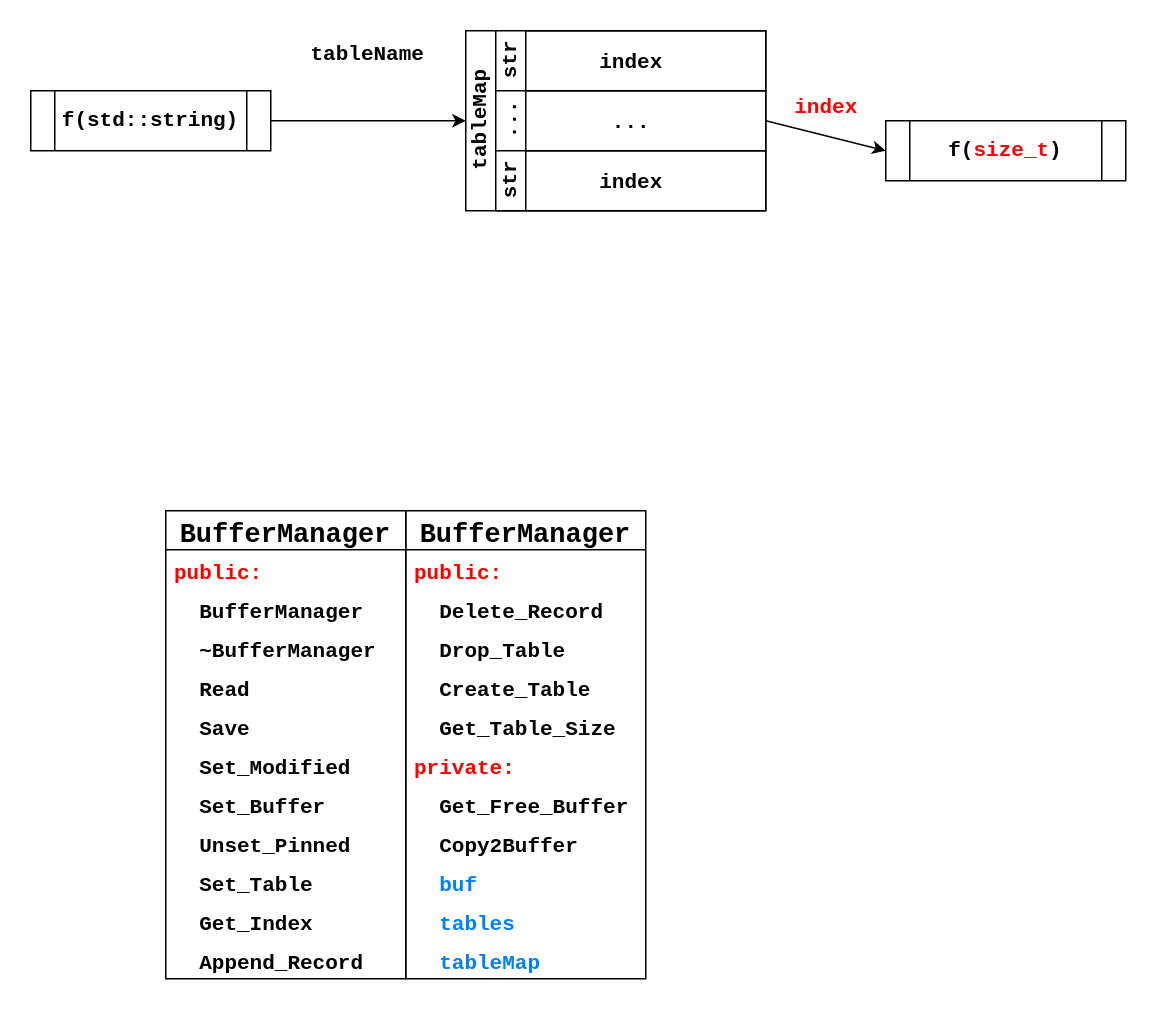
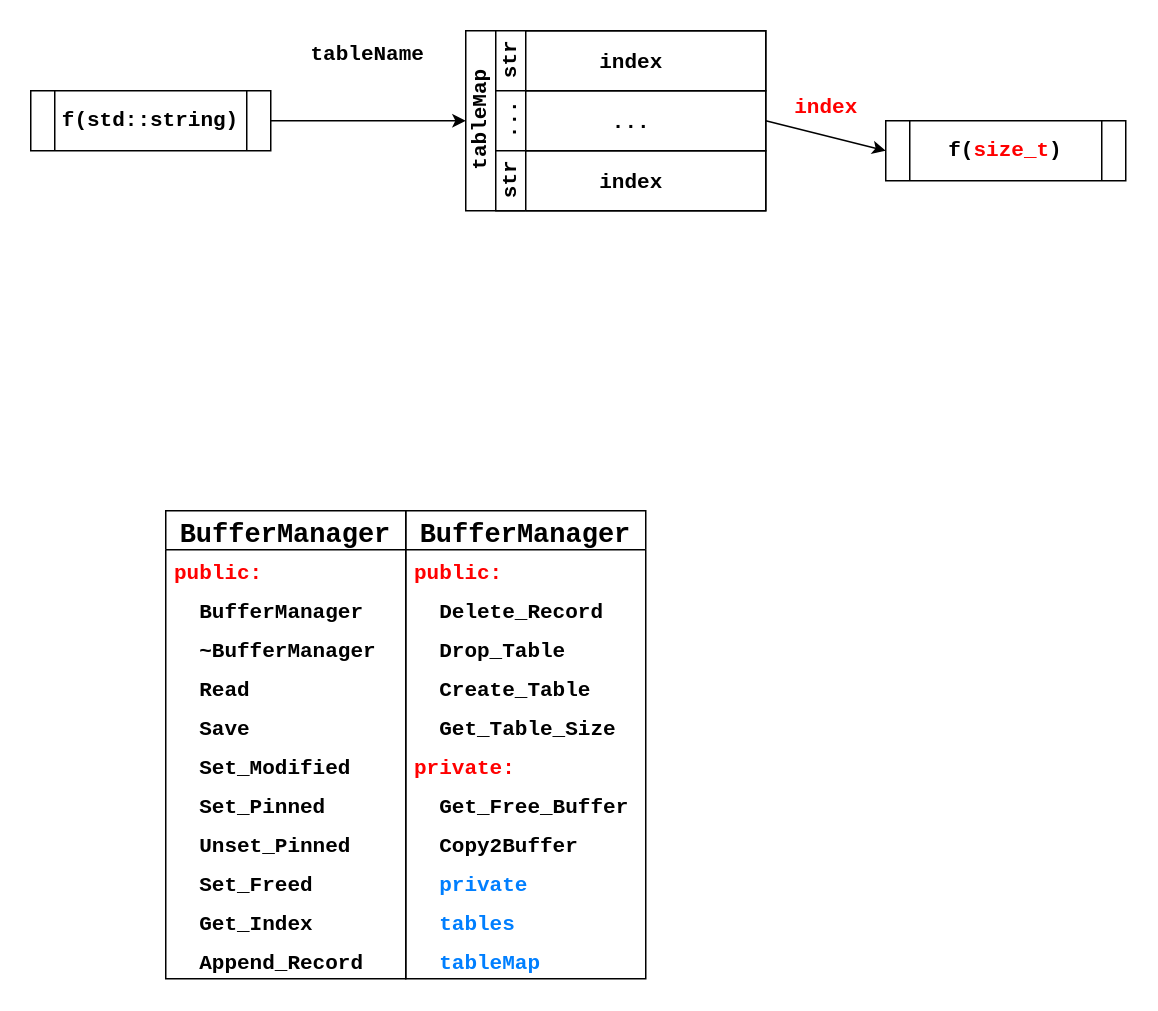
- <mxCell id="22" value="  Set_Buffer" style="text;strokeColor=none;fillColor=none;align=left;verticalAlign=top;spacingLeft=4;spacingRight=4;overflow=hidden;rotatable=0;points=[[0,0.5],[1,0.5]];portConstraint=eastwest;fontSize=14;fontFamily=Courier New;fontStyle=1" parent="15" vertex="1"><mxGeometry y="182" width="160" height="26" as="geometry" /></mxCell>
+ <mxCell id="22" value="  Set_Pinned" style="text;strokeColor=none;fillColor=none;align=left;verticalAlign=top;spacingLeft=4;spacingRight=4;overflow=hidden;rotatable=0;points=[[0,0.5],[1,0.5]];portConstraint=eastwest;fontSize=14;fontFamily=Courier New;fontStyle=1" parent="15" vertex="1"><mxGeometry y="182" width="160" height="26" as="geometry" /></mxCell>
- <mxCell id="24" value="  Set_Table" style="text;strokeColor=none;fillColor=none;align=left;verticalAlign=top;spacingLeft=4;spacingRight=4;overflow=hidden;rotatable=0;points=[[0,0.5],[1,0.5]];portConstraint=eastwest;fontSize=14;fontFamily=Courier New;fontStyle=1" parent="15" vertex="1"><mxGeometry y="234" width="160" height="26" as="geometry" /></mxCell>
+ <mxCell id="24" value="  Set_Freed" style="text;strokeColor=none;fillColor=none;align=left;verticalAlign=top;spacingLeft=4;spacingRight=4;overflow=hidden;rotatable=0;points=[[0,0.5],[1,0.5]];portConstraint=eastwest;fontSize=14;fontFamily=Courier New;fontStyle=1" parent="15" vertex="1"><mxGeometry y="234" width="160" height="26" as="geometry" /></mxCell>
- <mxCell id="36" value="  buf" style="text;strokeColor=none;fillColor=none;align=left;verticalAlign=top;spacingLeft=4;spacingRight=4;overflow=hidden;rotatable=0;points=[[0,0.5],[1,0.5]];portConstraint=eastwest;fontSize=14;fontFamily=Courier New;fontStyle=1;fontColor=#007FFF;" parent="27" vertex="1"><mxGeometry y="234" width="160" height="26" as="geometry" /></mxCell>
+ <mxCell id="36" value="  private" style="text;strokeColor=none;fillColor=none;align=left;verticalAlign=top;spacingLeft=4;spacingRight=4;overflow=hidden;rotatable=0;points=[[0,0.5],[1,0.5]];portConstraint=eastwest;fontSize=14;fontFamily=Courier New;fontStyle=1;fontColor=#007FFF;" parent="27" vertex="1"><mxGeometry y="234" width="160" height="26" as="geometry" /></mxCell>
